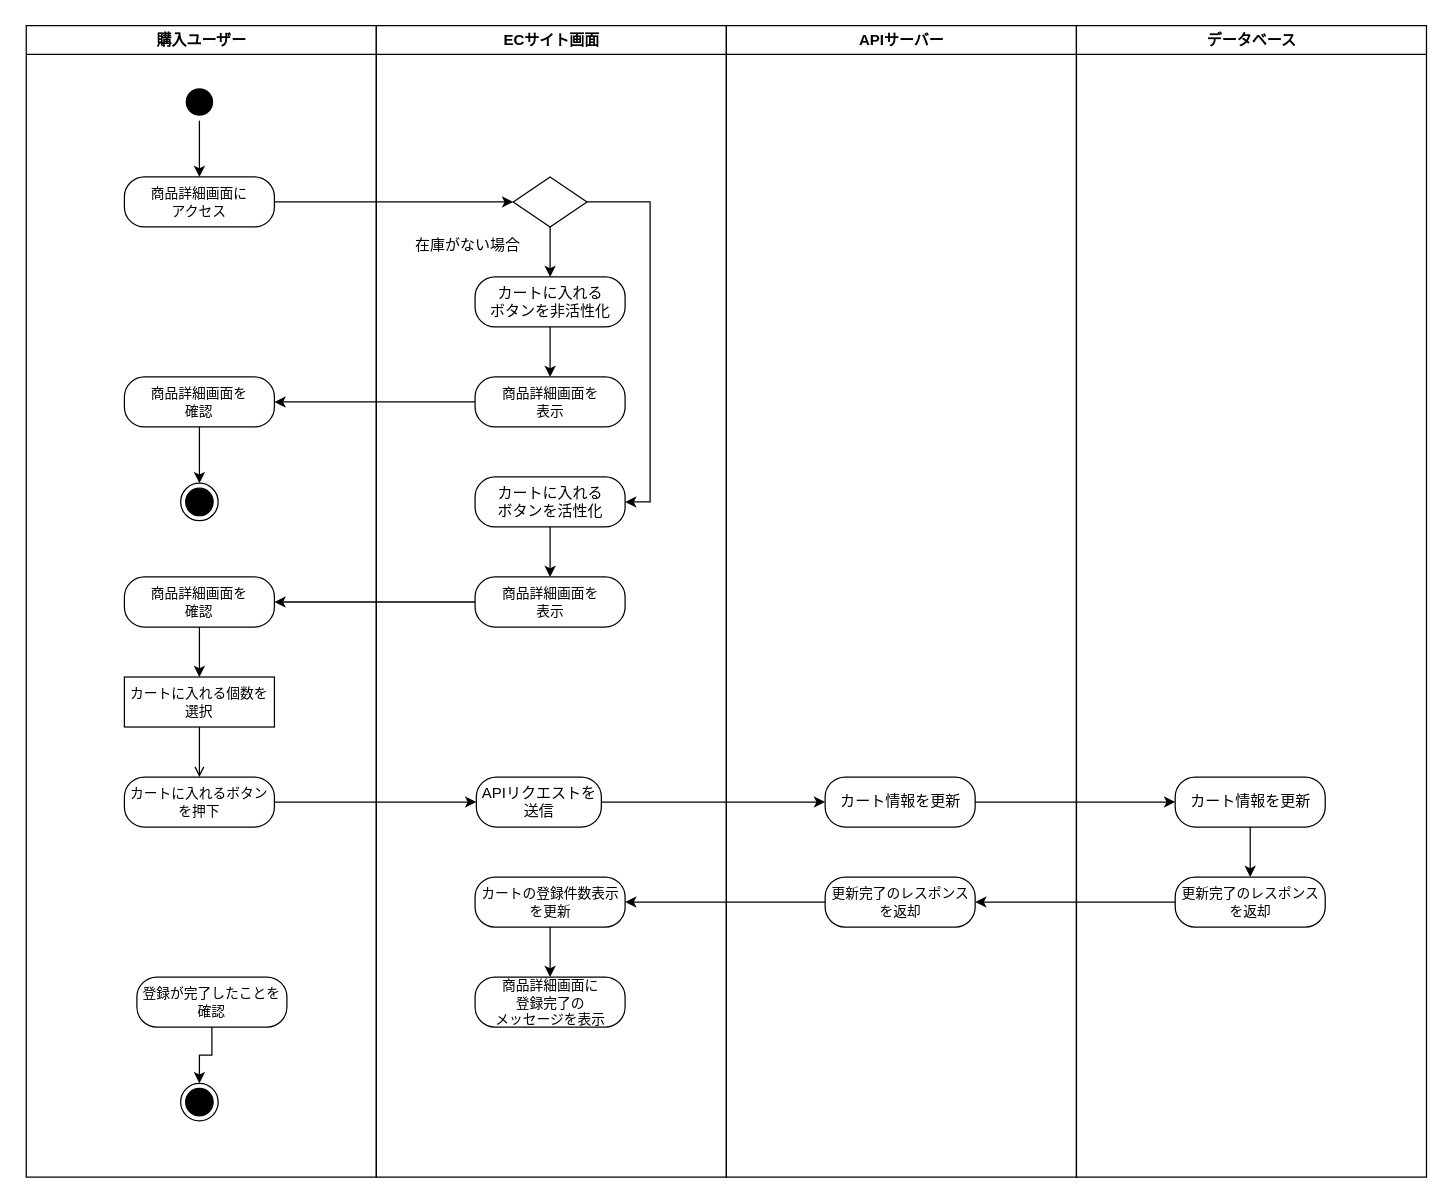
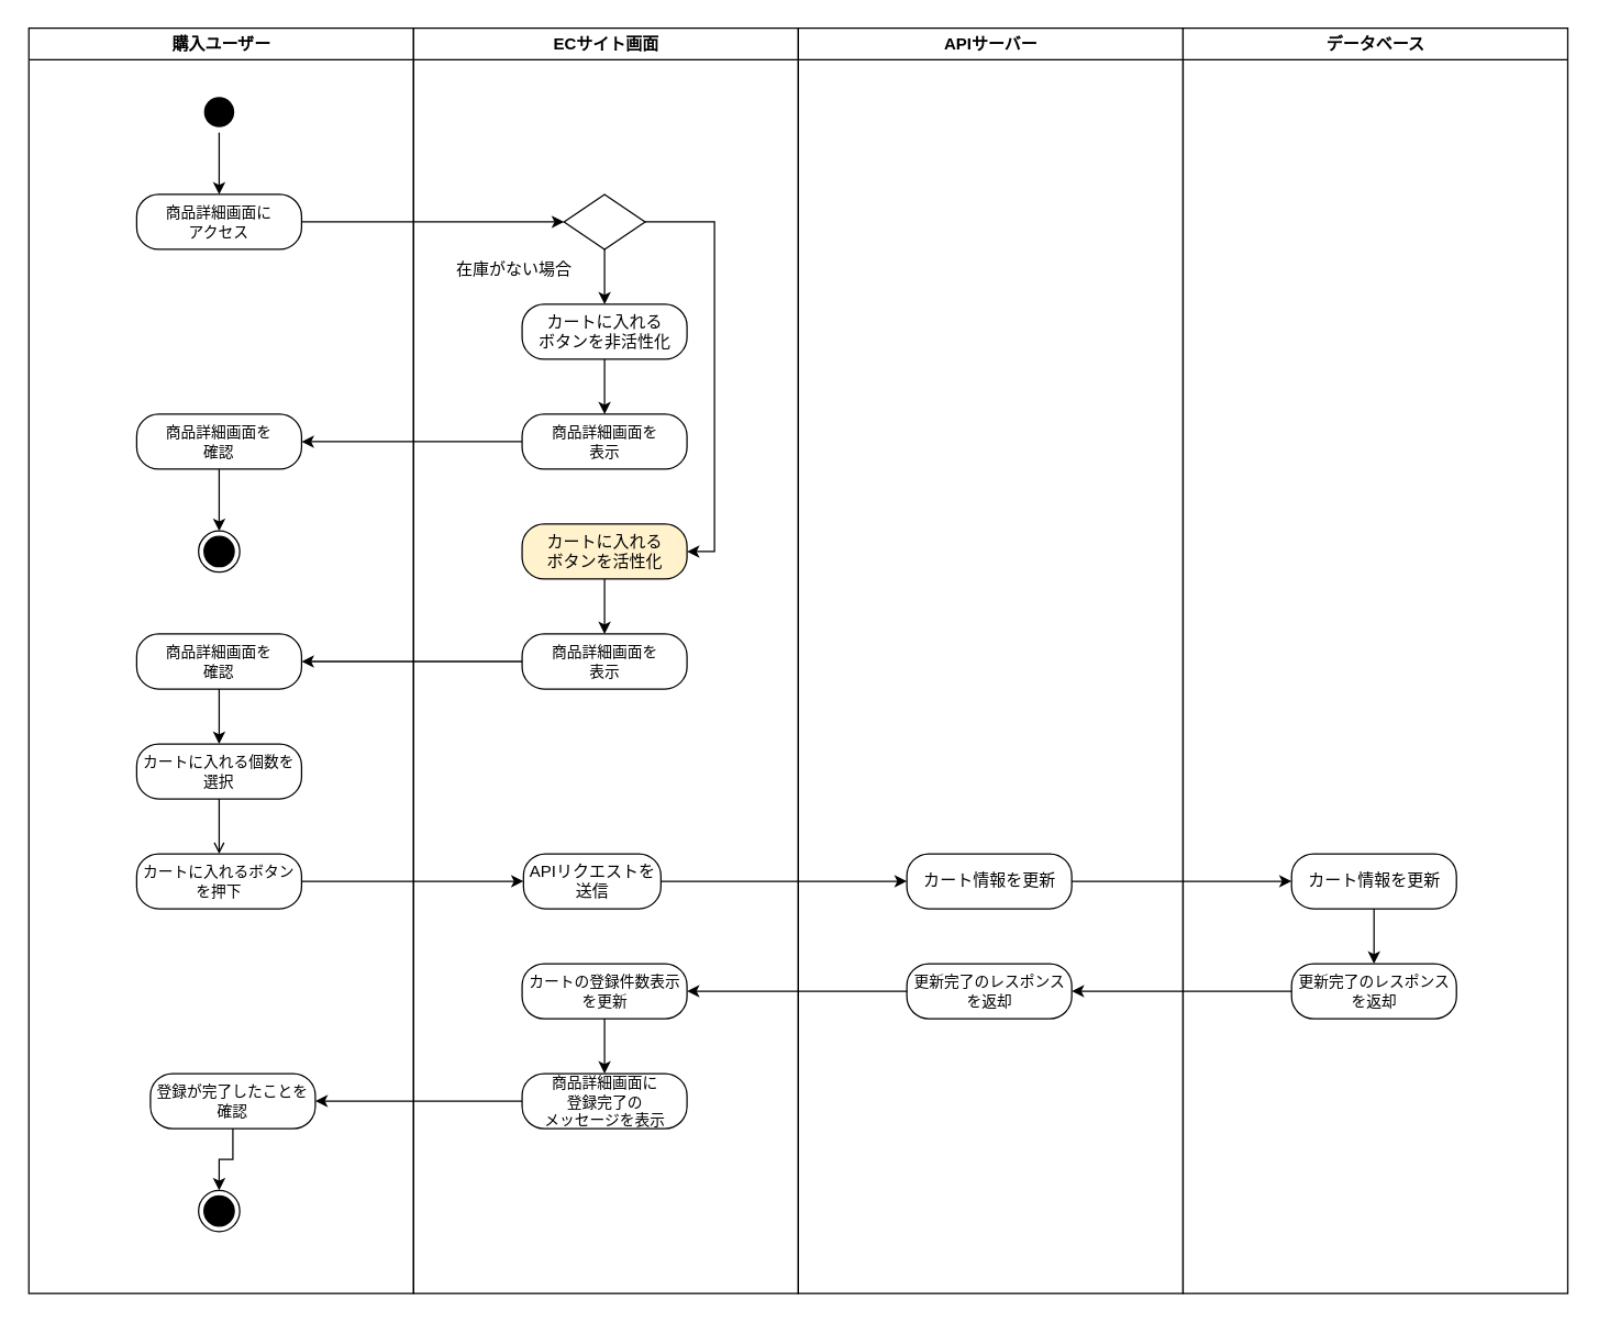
- <mxCell id="27" value="カートに入れる&lt;div&gt;ボタンを活性化&lt;/div&gt;" style="rounded=1;whiteSpace=wrap;html=1;arcSize=40;" vertex="1" parent="17"><mxGeometry x="79" y="361" width="120" height="40" as="geometry" /></mxCell>
+ <mxCell id="27" value="カートに入れる&lt;div&gt;ボタンを活性化&lt;/div&gt;" style="rounded=1;whiteSpace=wrap;html=1;arcSize=40;fillColor=#fff2cc;" vertex="1" parent="17"><mxGeometry x="79" y="361" width="120" height="40" as="geometry" /></mxCell>
- <mxCell id="16" value="&lt;span style=&quot;font-size: 11px;&quot;&gt;カートに入れる個数を選択&lt;/span&gt;" style="whiteSpace=wrap;html=1;arcSize=40;rounded=0;" vertex="1" parent="2"><mxGeometry x="78.5" y="521" width="120" height="40" as="geometry" /></mxCell>
+ <mxCell id="16" value="&lt;span style=&quot;font-size: 11px;&quot;&gt;カートに入れる個数を選択&lt;/span&gt;" style="rounded=1;whiteSpace=wrap;html=1;arcSize=40;" vertex="1" parent="2"><mxGeometry x="78.5" y="521" width="120" height="40" as="geometry" /></mxCell>
+ <mxCell id="45" style="edgeStyle=orthogonalEdgeStyle;rounded=0;orthogonalLoop=1;jettySize=auto;html=1;entryX=1;entryY=0.5;entryDx=0;entryDy=0;" edge="1" parent="1" source="31" target="13"><mxGeometry relative="1" as="geometry" /></mxCell>
